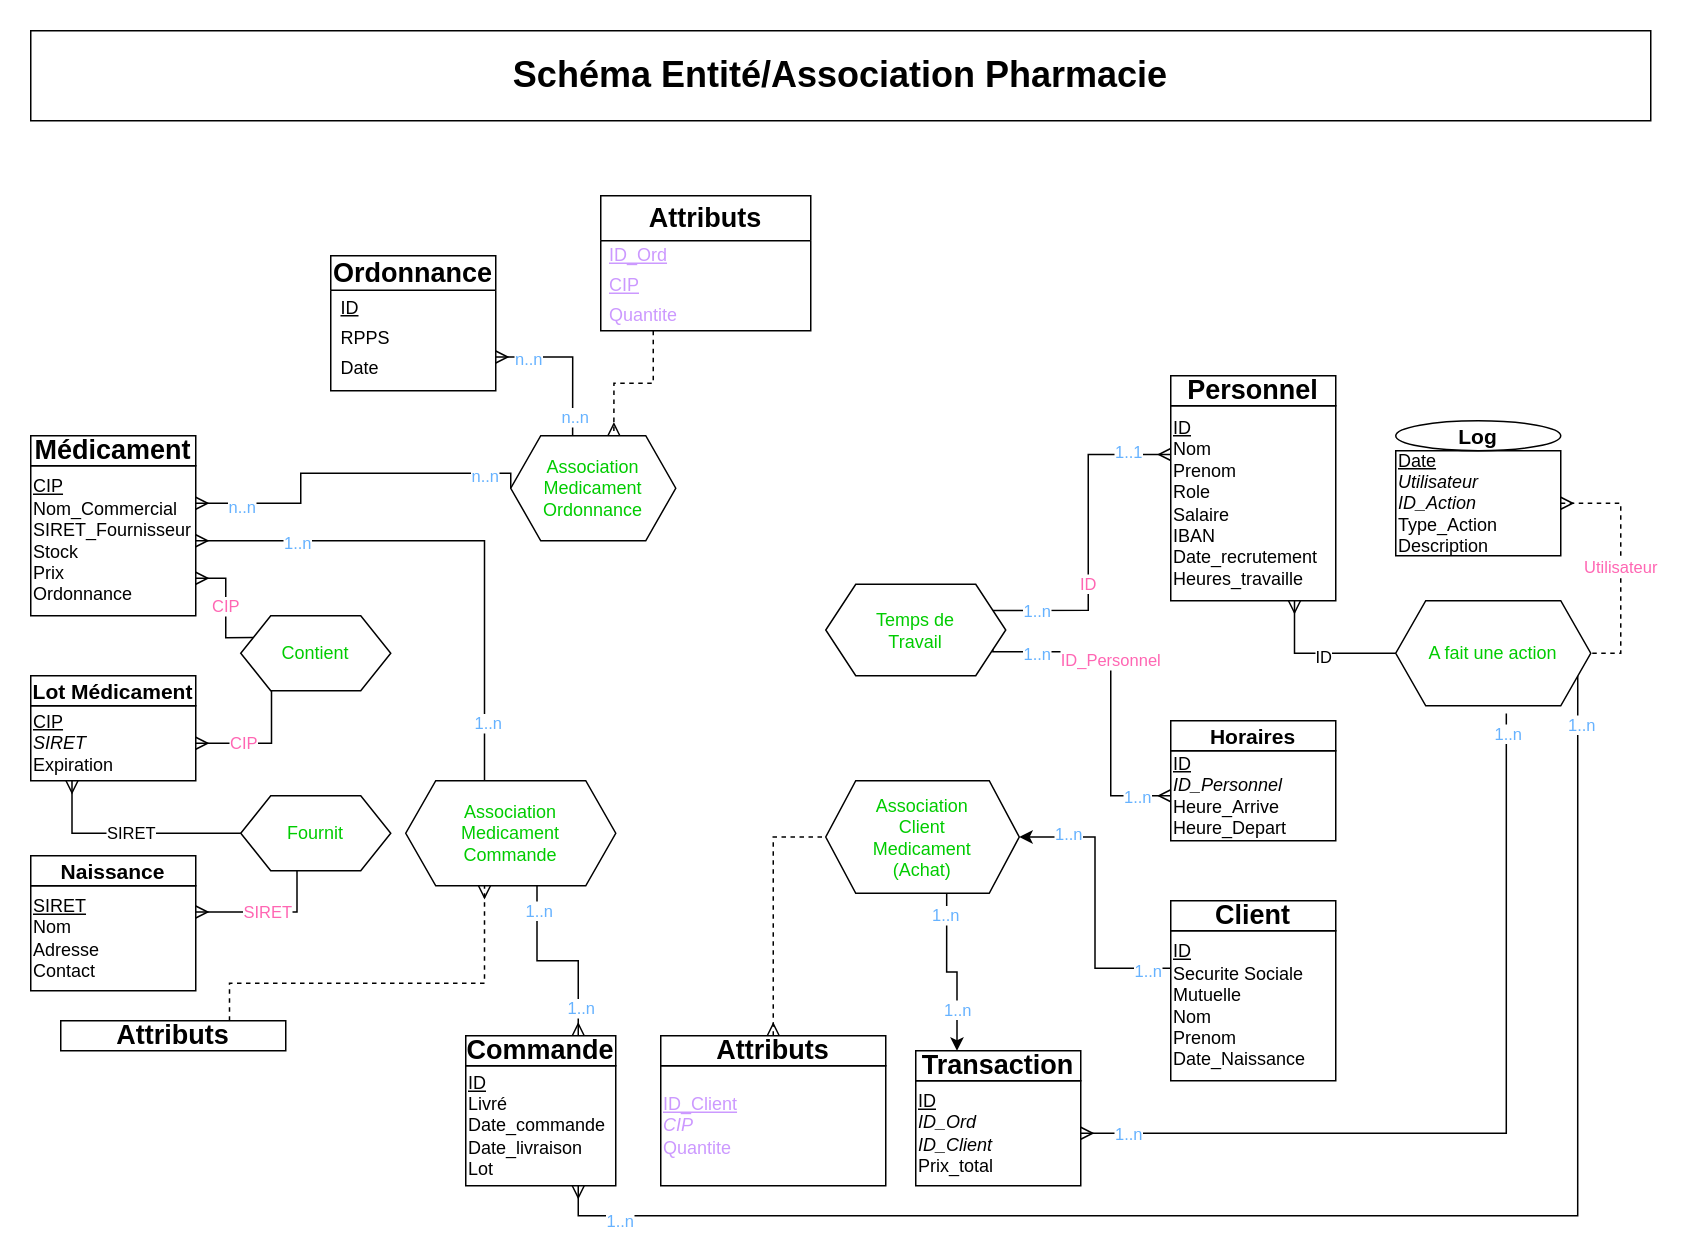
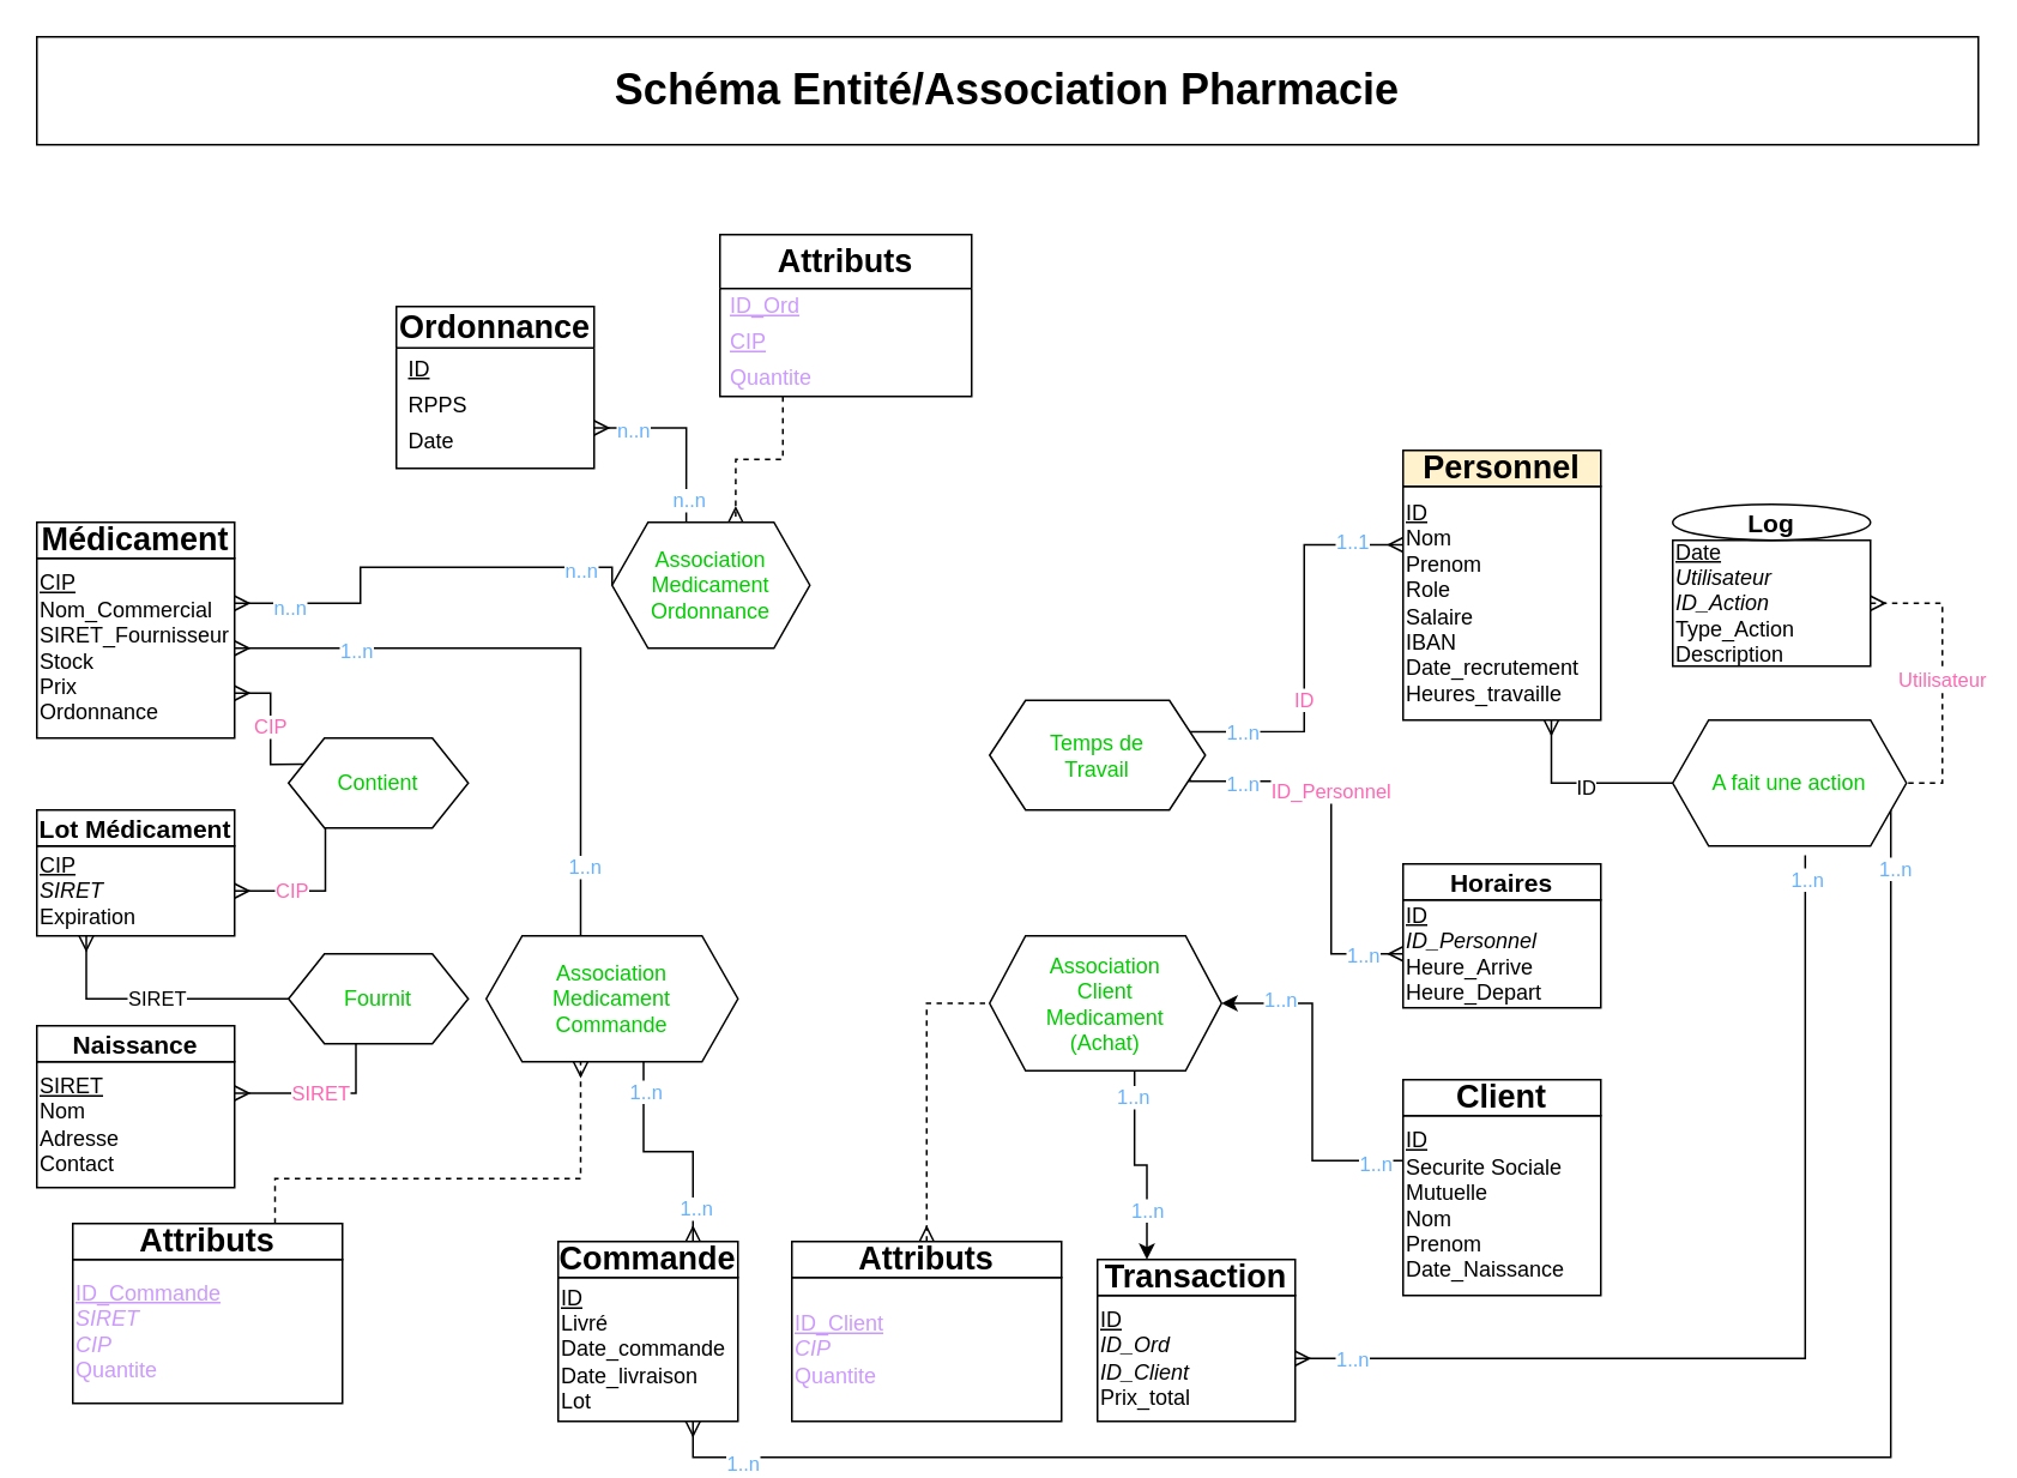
- <mxCell id="15" value="&lt;h2&gt;Personnel&lt;/h2&gt;" style="rounded=0;whiteSpace=wrap;html=1;" vertex="1" parent="1"><mxGeometry x="780" y="250" width="110" height="20" as="geometry" /></mxCell>
+ <mxCell id="15" value="&lt;h2&gt;Personnel&lt;/h2&gt;" style="rounded=0;whiteSpace=wrap;html=1;fillColor=#fff2cc;" vertex="1" parent="1"><mxGeometry x="780" y="250" width="110" height="20" as="geometry" /></mxCell>
+ <mxCell id="69" value="&lt;u&gt;ID_Commande&lt;/u&gt;&lt;div&gt;&lt;i&gt;SIRET&lt;/i&gt;&lt;/div&gt;&lt;div&gt;&lt;i&gt;CIP&lt;/i&gt;&lt;/div&gt;&lt;div&gt;Quantite&lt;/div&gt;" style="rounded=0;whiteSpace=wrap;html=1;align=left;fontColor=#CC99FF;" vertex="1" parent="1"><mxGeometry x="40" y="700" width="150" height="80" as="geometry" /></mxCell>
